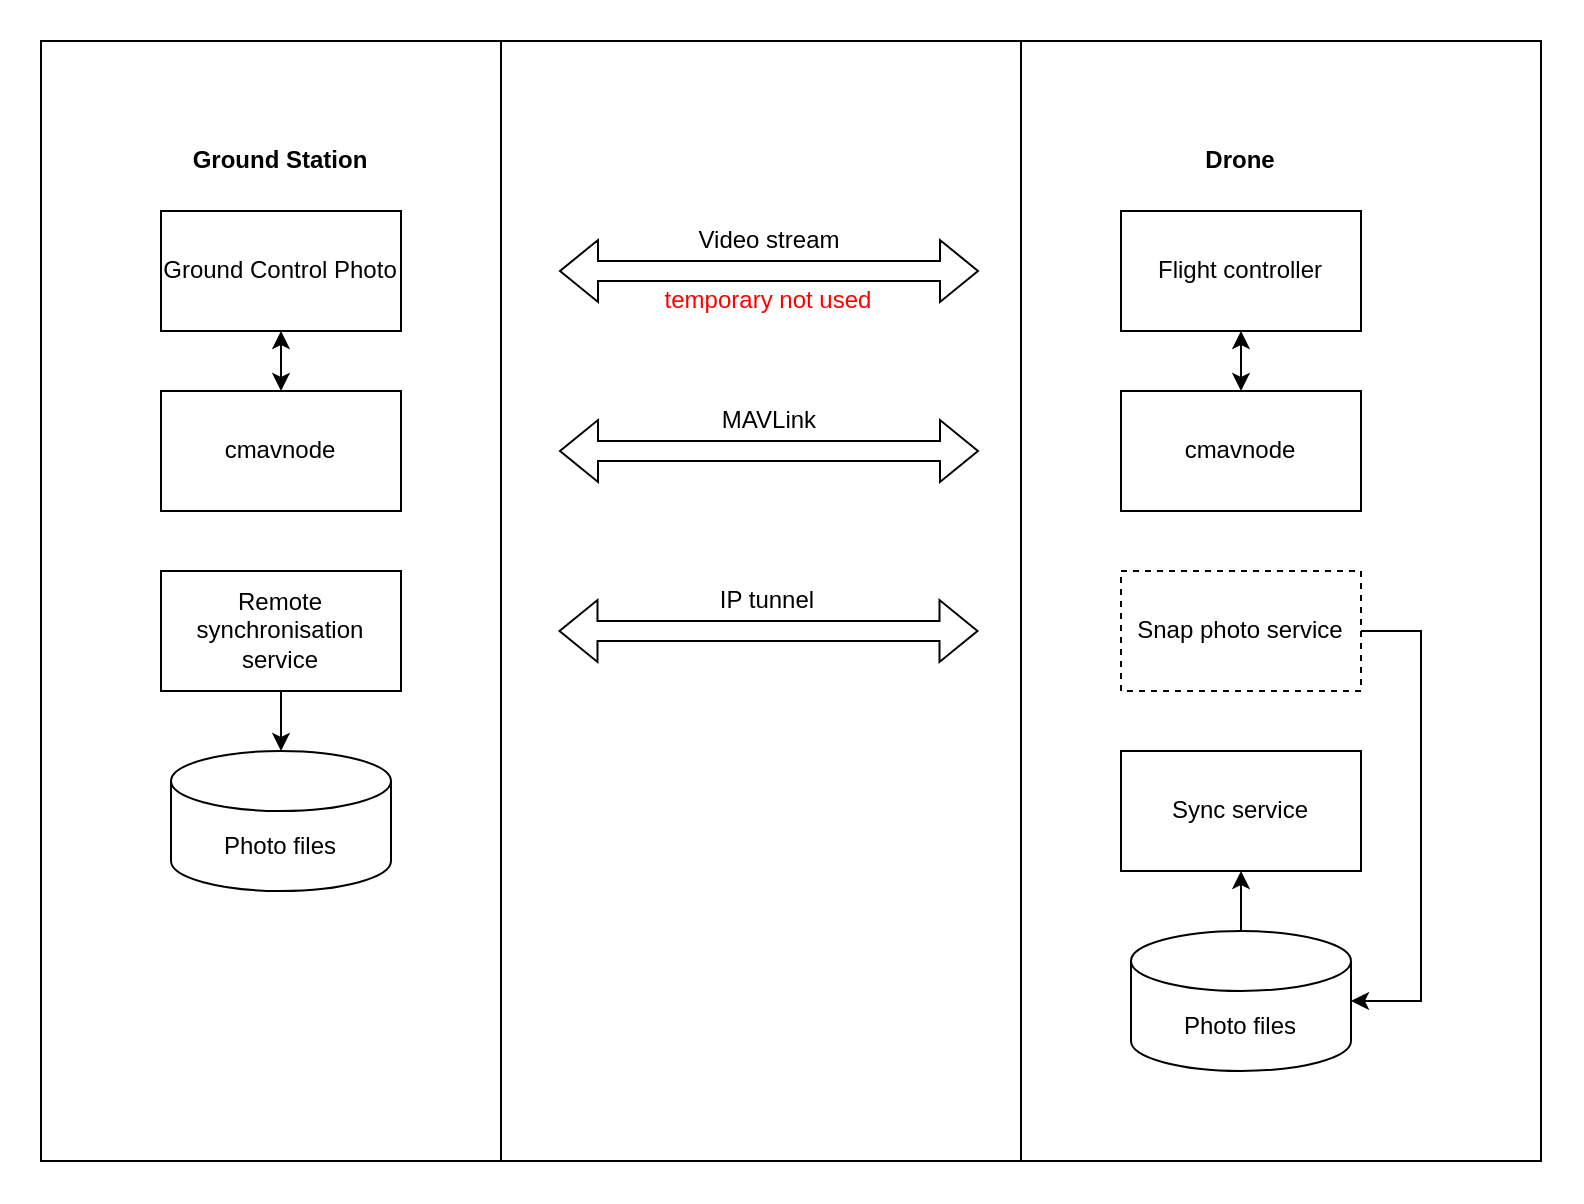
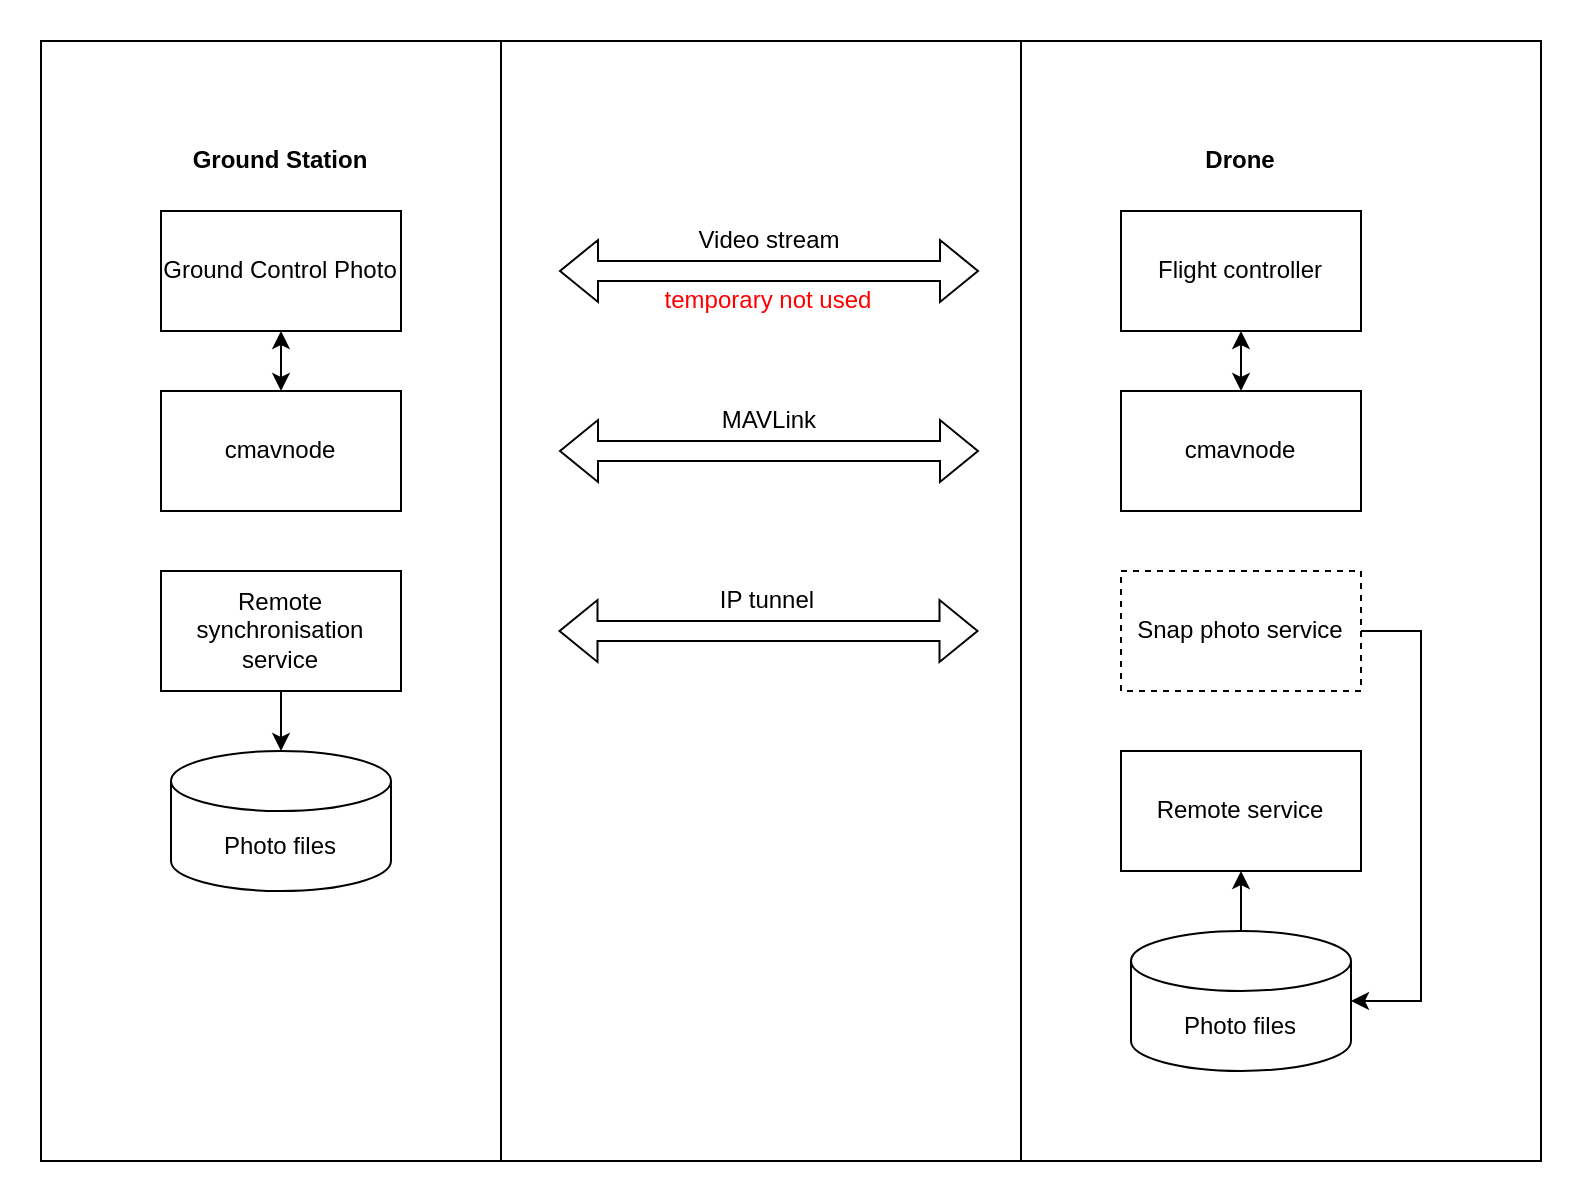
- <mxCell id="12" value="Sync service" style="rounded=0;whiteSpace=wrap;html=1;" vertex="1" parent="1"><mxGeometry x="560" y="375" width="120" height="60" as="geometry" /></mxCell>
+ <mxCell id="12" value="Remote service" style="rounded=0;whiteSpace=wrap;html=1;" vertex="1" parent="1"><mxGeometry x="560" y="375" width="120" height="60" as="geometry" /></mxCell>
